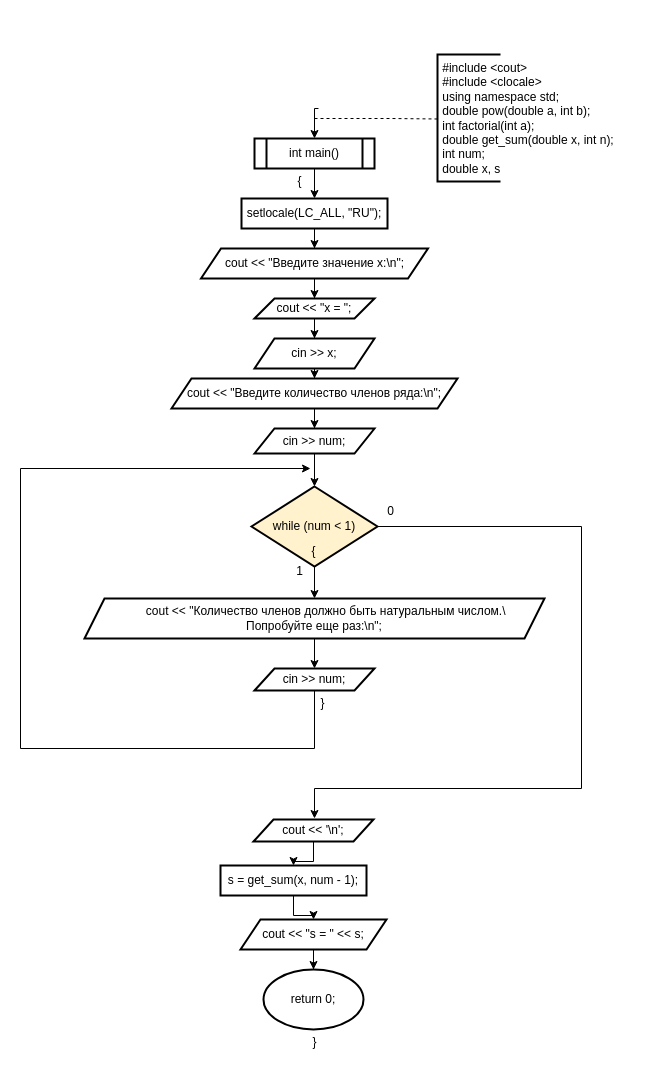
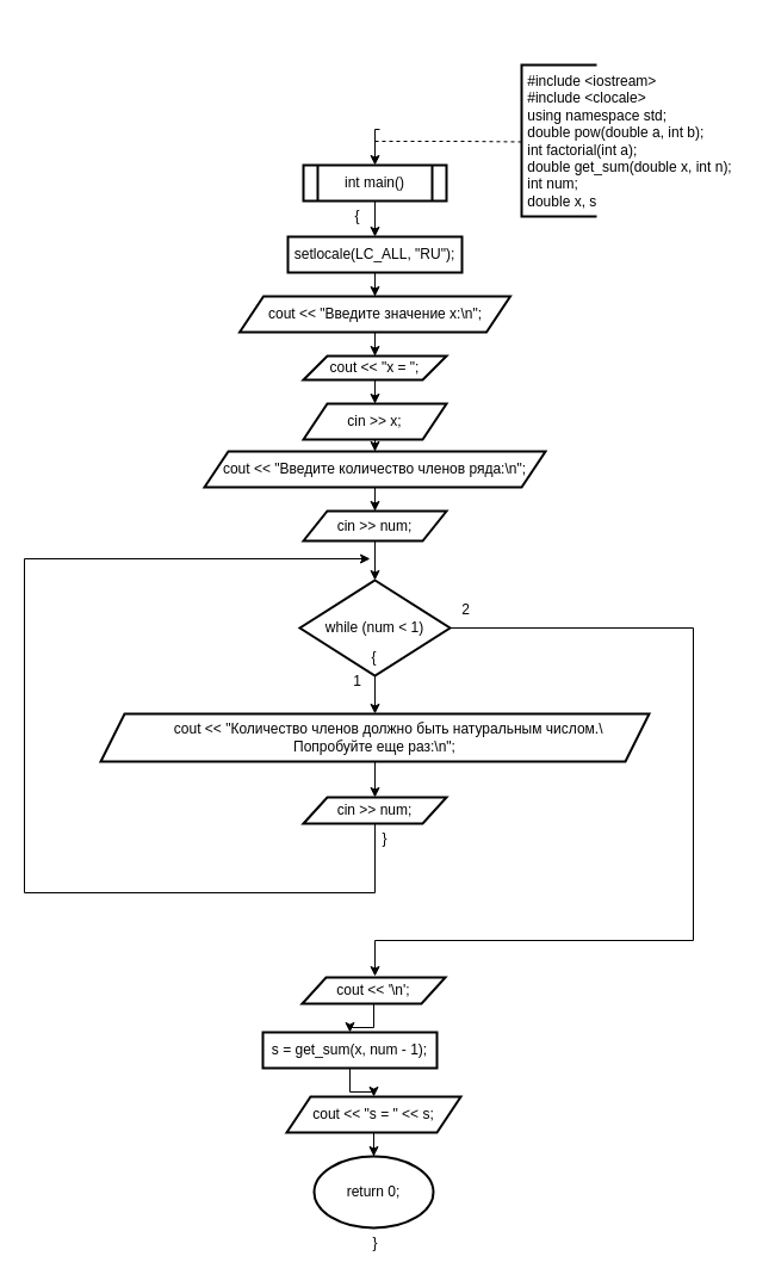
- <mxCell id="32" value="&lt;div style=&quot;text-align: left; text-wrap: nowrap;&quot;&gt;&lt;font&gt;#include &amp;lt;cout&amp;gt;&lt;/font&gt;&lt;/div&gt;&lt;div style=&quot;text-align: left; text-wrap: nowrap;&quot;&gt;&lt;font&gt;#include &amp;lt;clocale&amp;gt;&lt;/font&gt;&lt;/div&gt;&lt;div style=&quot;text-align: left; text-wrap: nowrap;&quot;&gt;&lt;font&gt;using namespace std;&lt;/font&gt;&lt;/div&gt;&lt;div style=&quot;text-align: left; text-wrap: nowrap;&quot;&gt;&lt;font&gt;&lt;span style=&quot;text-align: center; text-wrap: wrap;&quot;&gt;double pow(double a, int b);&lt;/span&gt;&lt;br&gt;&lt;/font&gt;&lt;/div&gt;&lt;div style=&quot;text-align: left; text-wrap: nowrap;&quot;&gt;&lt;font&gt;&lt;span style=&quot;text-align: center; text-wrap: wrap;&quot;&gt;int factorial(int a);&lt;/span&gt;&lt;span style=&quot;text-align: center; text-wrap: wrap;&quot;&gt;&lt;br&gt;&lt;/span&gt;&lt;/font&gt;&lt;/div&gt;&lt;div style=&quot;text-align: left; text-wrap: nowrap;&quot;&gt;&lt;font&gt;&lt;span style=&quot;text-align: center; text-wrap: wrap;&quot;&gt;double get_sum(double x, int n);&lt;/span&gt;&lt;span style=&quot;text-align: center; text-wrap: wrap;&quot;&gt;&lt;br&gt;&lt;/span&gt;&lt;/font&gt;&lt;/div&gt;&lt;div style=&quot;text-align: left; text-wrap: nowrap;&quot;&gt;&lt;font&gt;int num;&lt;/font&gt;&lt;/div&gt;&lt;div style=&quot;text-align: left; text-wrap: nowrap;&quot;&gt;&lt;font&gt;double x, s&lt;/font&gt;&lt;/div&gt;" style="text;strokeColor=none;align=center;fillColor=none;html=1;verticalAlign=middle;whiteSpace=wrap;rounded=0;" parent="2" vertex="1"><mxGeometry x="407.5" width="200" height="194.6" as="geometry" /></mxCell>
+ <mxCell id="32" value="&lt;div style=&quot;text-align: left; text-wrap: nowrap;&quot;&gt;&lt;font&gt;#include &amp;lt;iostream&amp;gt;&lt;/font&gt;&lt;/div&gt;&lt;div style=&quot;text-align: left; text-wrap: nowrap;&quot;&gt;&lt;font&gt;#include &amp;lt;clocale&amp;gt;&lt;/font&gt;&lt;/div&gt;&lt;div style=&quot;text-align: left; text-wrap: nowrap;&quot;&gt;&lt;font&gt;using namespace std;&lt;/font&gt;&lt;/div&gt;&lt;div style=&quot;text-align: left; text-wrap: nowrap;&quot;&gt;&lt;font&gt;&lt;span style=&quot;text-align: center; text-wrap: wrap;&quot;&gt;double pow(double a, int b);&lt;/span&gt;&lt;br&gt;&lt;/font&gt;&lt;/div&gt;&lt;div style=&quot;text-align: left; text-wrap: nowrap;&quot;&gt;&lt;font&gt;&lt;span style=&quot;text-align: center; text-wrap: wrap;&quot;&gt;int factorial(int a);&lt;/span&gt;&lt;span style=&quot;text-align: center; text-wrap: wrap;&quot;&gt;&lt;br&gt;&lt;/span&gt;&lt;/font&gt;&lt;/div&gt;&lt;div style=&quot;text-align: left; text-wrap: nowrap;&quot;&gt;&lt;font&gt;&lt;span style=&quot;text-align: center; text-wrap: wrap;&quot;&gt;double get_sum(double x, int n);&lt;/span&gt;&lt;span style=&quot;text-align: center; text-wrap: wrap;&quot;&gt;&lt;br&gt;&lt;/span&gt;&lt;/font&gt;&lt;/div&gt;&lt;div style=&quot;text-align: left; text-wrap: nowrap;&quot;&gt;&lt;font&gt;int num;&lt;/font&gt;&lt;/div&gt;&lt;div style=&quot;text-align: left; text-wrap: nowrap;&quot;&gt;&lt;font&gt;double x, s&lt;/font&gt;&lt;/div&gt;" style="text;strokeColor=none;align=center;fillColor=none;html=1;verticalAlign=middle;whiteSpace=wrap;rounded=0;" parent="2" vertex="1"><mxGeometry x="407.5" width="200" height="194.6" as="geometry" /></mxCell>
- <mxCell id="30" value="0" style="text;html=1;align=center;verticalAlign=middle;resizable=0;points=[];autosize=1;strokeColor=none;fillColor=none;" parent="2" vertex="1"><mxGeometry x="355" y="475.8" width="30" height="30" as="geometry" /></mxCell>
+ <mxCell id="30" value="2" style="text;html=1;align=center;verticalAlign=middle;resizable=0;points=[];autosize=1;strokeColor=none;fillColor=none;" parent="2" vertex="1"><mxGeometry x="355" y="475.8" width="30" height="30" as="geometry" /></mxCell>
- <mxCell id="22" value="while (num &amp;lt; 1)" style="rhombus;whiteSpace=wrap;html=1;strokeWidth=2;fillColor=#fff2cc;" parent="2" vertex="1"><mxGeometry x="231" y="465.8" width="126" height="80" as="geometry" /></mxCell>
+ <mxCell id="22" value="while (num &amp;lt; 1)" style="rhombus;whiteSpace=wrap;html=1;strokeWidth=2;" parent="2" vertex="1"><mxGeometry x="231" y="465.8" width="126" height="80" as="geometry" /></mxCell>
